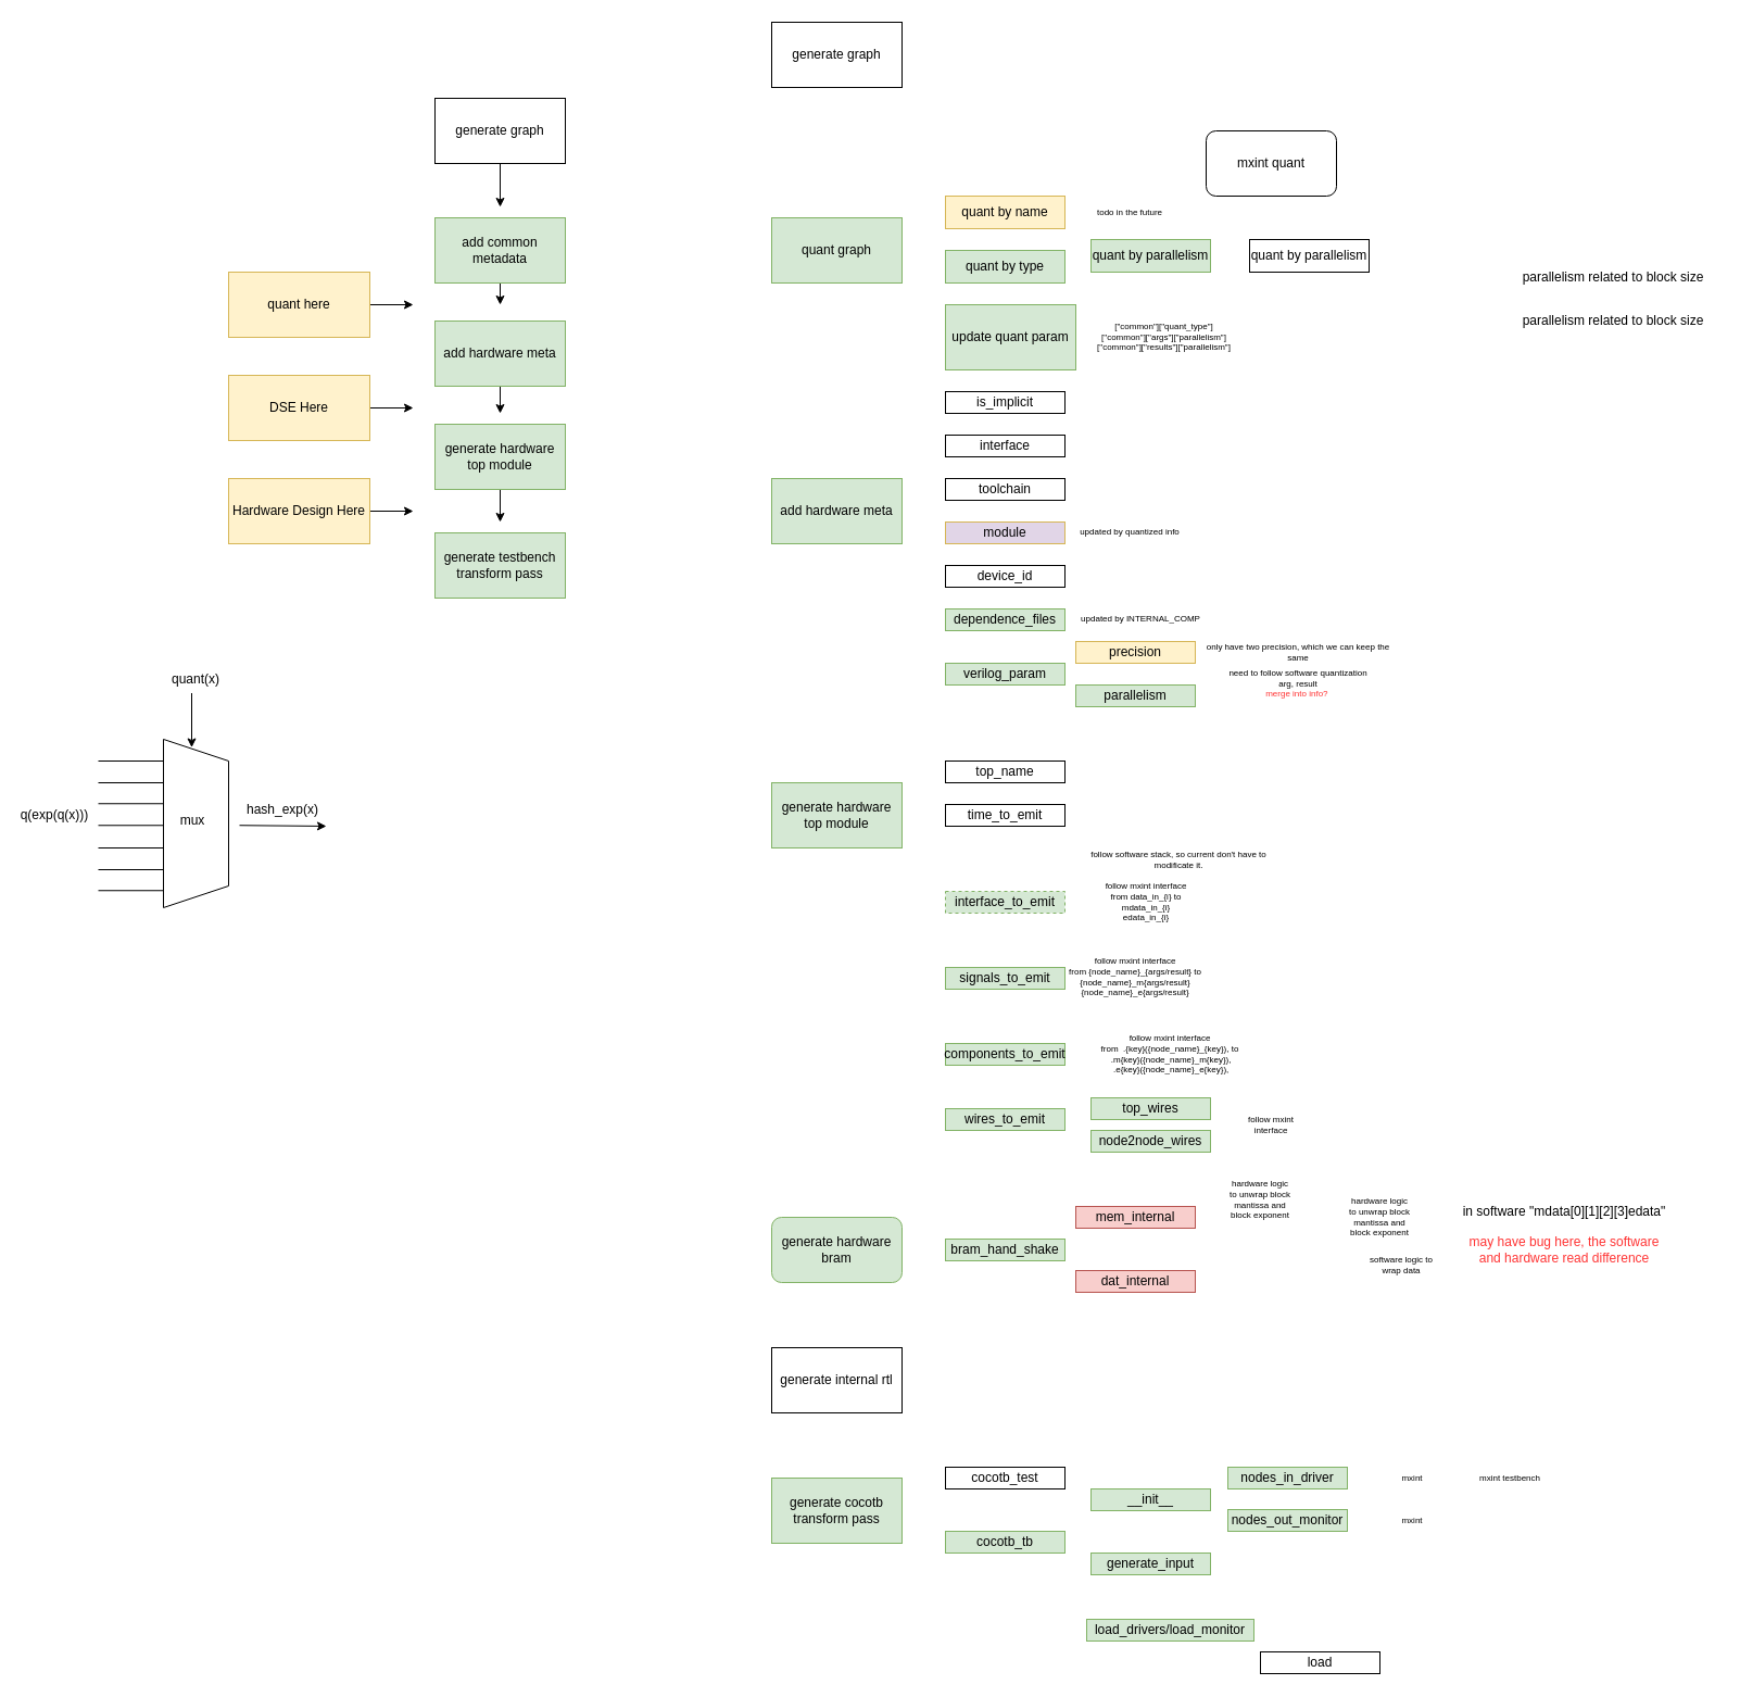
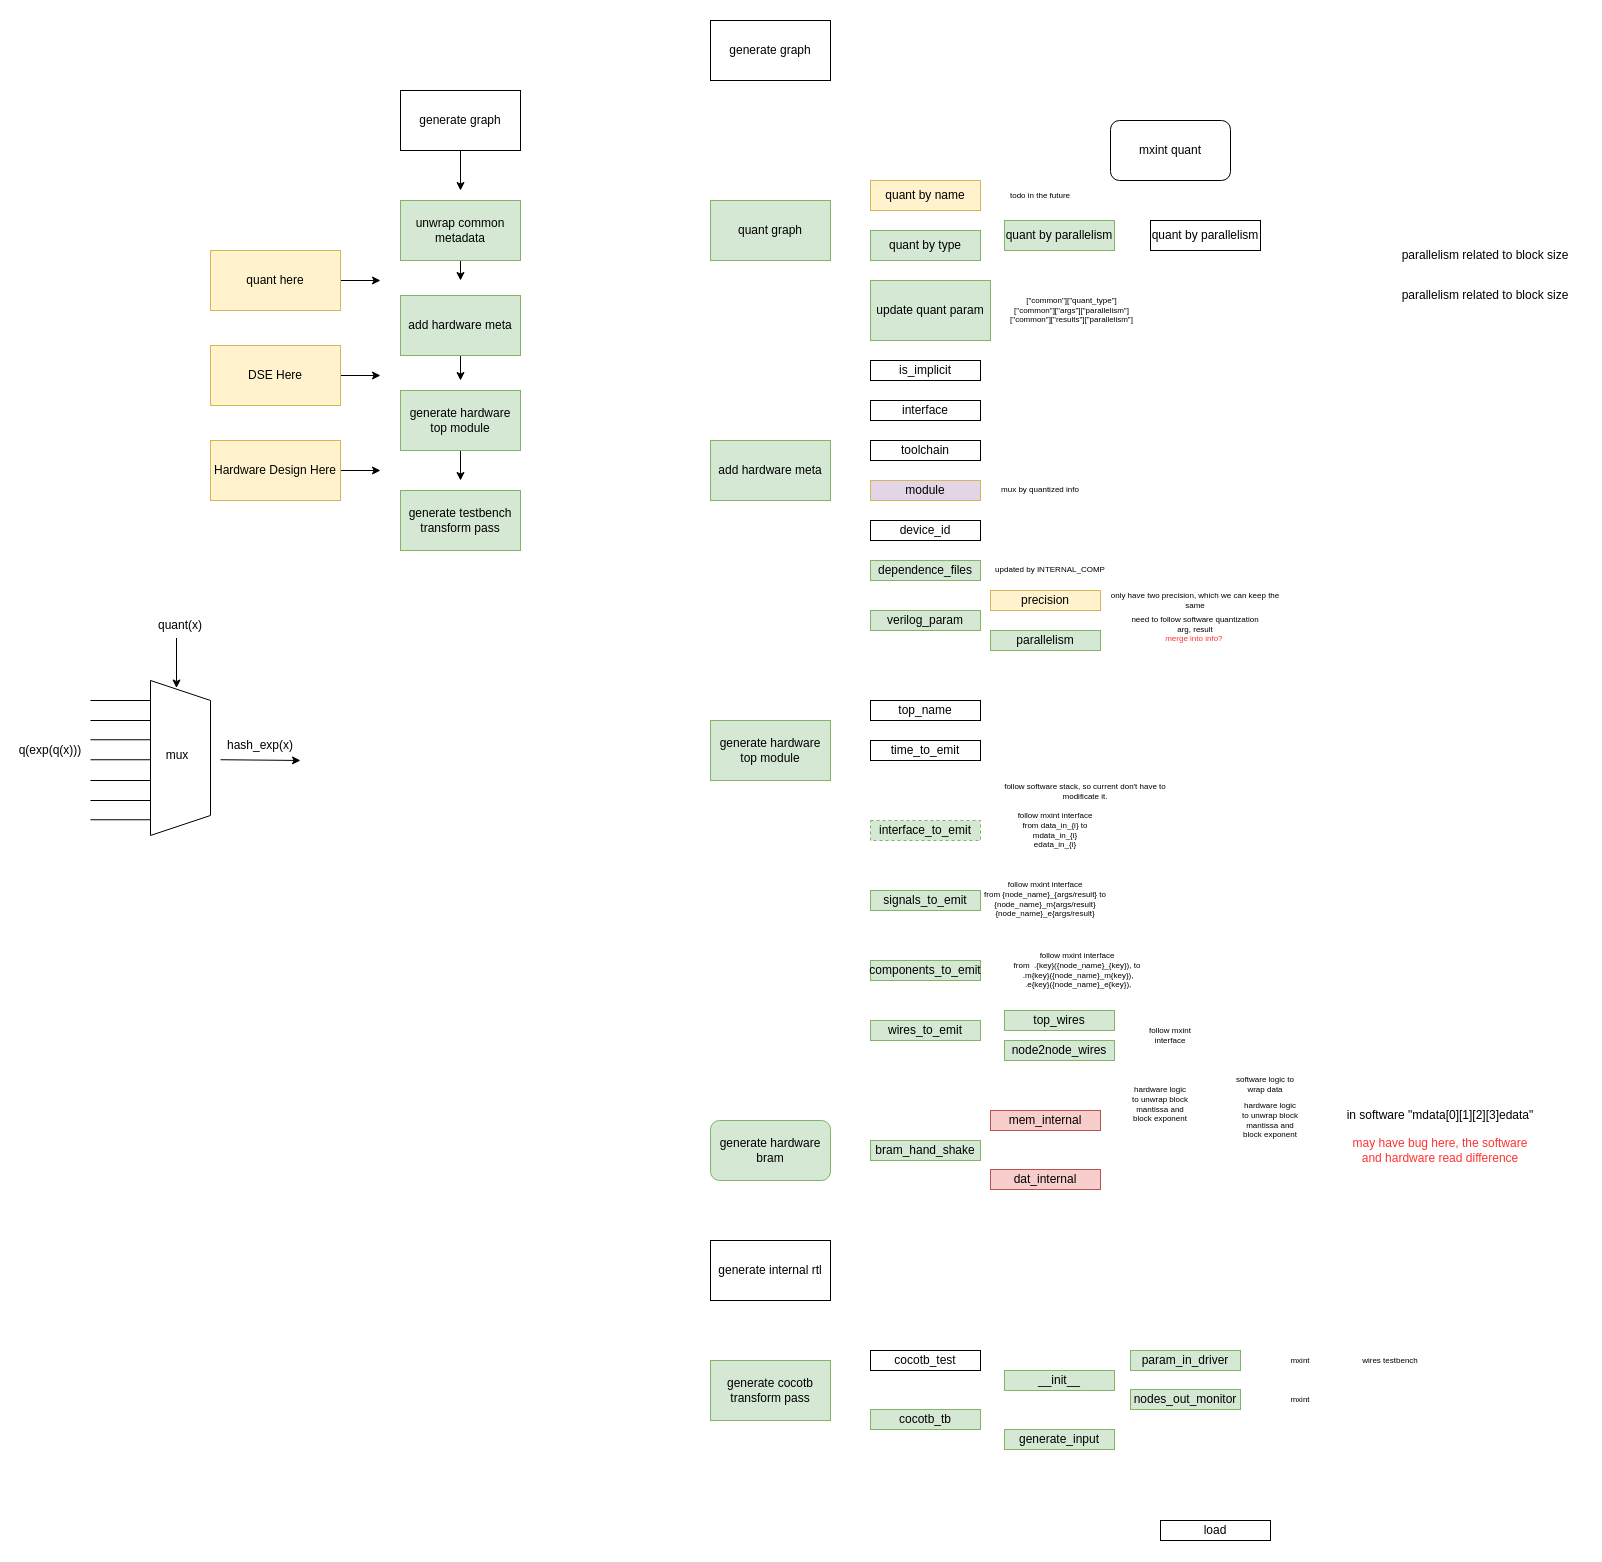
- <mxCell id="74" value="add common metadata" style="rounded=0;whiteSpace=wrap;html=1;fillColor=#d5e8d4;strokeColor=#82b366;" parent="1" vertex="1"><mxGeometry x="400" y="200" width="120" height="60" as="geometry" /></mxCell>
+ <mxCell id="74" value="unwrap common metadata" style="rounded=0;whiteSpace=wrap;html=1;fillColor=#d5e8d4;strokeColor=#82b366;" parent="1" vertex="1"><mxGeometry x="400" y="200" width="120" height="60" as="geometry" /></mxCell>
- <mxCell id="16" value="updated by quantized info" style="text;strokeColor=none;align=center;fillColor=none;html=1;verticalAlign=middle;whiteSpace=wrap;rounded=0;fontSize=8;" parent="1" vertex="1"><mxGeometry x="990" y="480" width="100" height="17.5" as="geometry" /></mxCell>
+ <mxCell id="16" value="mux by quantized info" style="text;strokeColor=none;align=center;fillColor=none;html=1;verticalAlign=middle;whiteSpace=wrap;rounded=0;fontSize=8;" parent="1" vertex="1"><mxGeometry x="990" y="480" width="100" height="17.5" as="geometry" /></mxCell>
- <mxCell id="41" value="software logic to wrap data" style="text;strokeColor=none;align=center;fillColor=none;html=1;verticalAlign=middle;whiteSpace=wrap;rounded=0;fontSize=8;fontColor=#000000;" parent="1" vertex="1"><mxGeometry x="1260" y="1148.5" width="60" height="30" as="geometry" /></mxCell>
+ <mxCell id="41" value="software logic to wrap data" style="text;strokeColor=none;align=center;fillColor=none;html=1;verticalAlign=middle;whiteSpace=wrap;rounded=0;fontSize=8;fontColor=#000000;" parent="1" vertex="1"><mxGeometry x="1235" y="1068.5" width="60" height="30" as="geometry" /></mxCell>
- <mxCell id="47" value="nodes_in_driver" style="rounded=0;whiteSpace=wrap;html=1;fillColor=#d5e8d4;strokeColor=#82b366;" parent="1" vertex="1"><mxGeometry x="1130" y="1350" width="110" height="20" as="geometry" /></mxCell>
+ <mxCell id="47" value="param_in_driver" style="rounded=0;whiteSpace=wrap;html=1;fillColor=#d5e8d4;strokeColor=#82b366;" parent="1" vertex="1"><mxGeometry x="1130" y="1350" width="110" height="20" as="geometry" /></mxCell>
- <mxCell id="62" value="mxint testbench" style="text;strokeColor=none;align=center;fillColor=none;html=1;verticalAlign=middle;whiteSpace=wrap;rounded=0;fontSize=8;fontColor=#000000;" parent="1" vertex="1"><mxGeometry x="1340" y="1345" width="100" height="30" as="geometry" /></mxCell>
+ <mxCell id="62" value="wires testbench" style="text;strokeColor=none;align=center;fillColor=none;html=1;verticalAlign=middle;whiteSpace=wrap;rounded=0;fontSize=8;fontColor=#000000;" parent="1" vertex="1"><mxGeometry x="1340" y="1345" width="100" height="30" as="geometry" /></mxCell>
- <mxCell id="51" value="load_drivers/load_monitor" style="rounded=0;whiteSpace=wrap;html=1;fillColor=#d5e8d4;strokeColor=#82b366;" parent="1" vertex="1"><mxGeometry x="1000" y="1490" width="154" height="20" as="geometry" /></mxCell>
